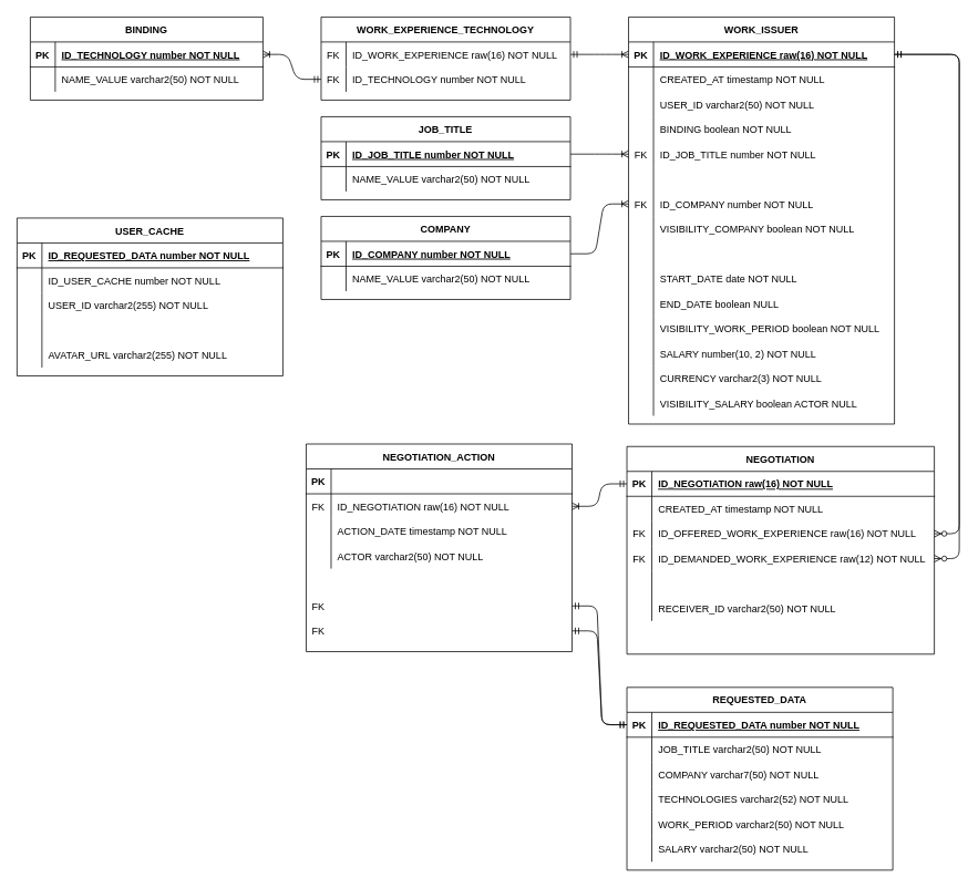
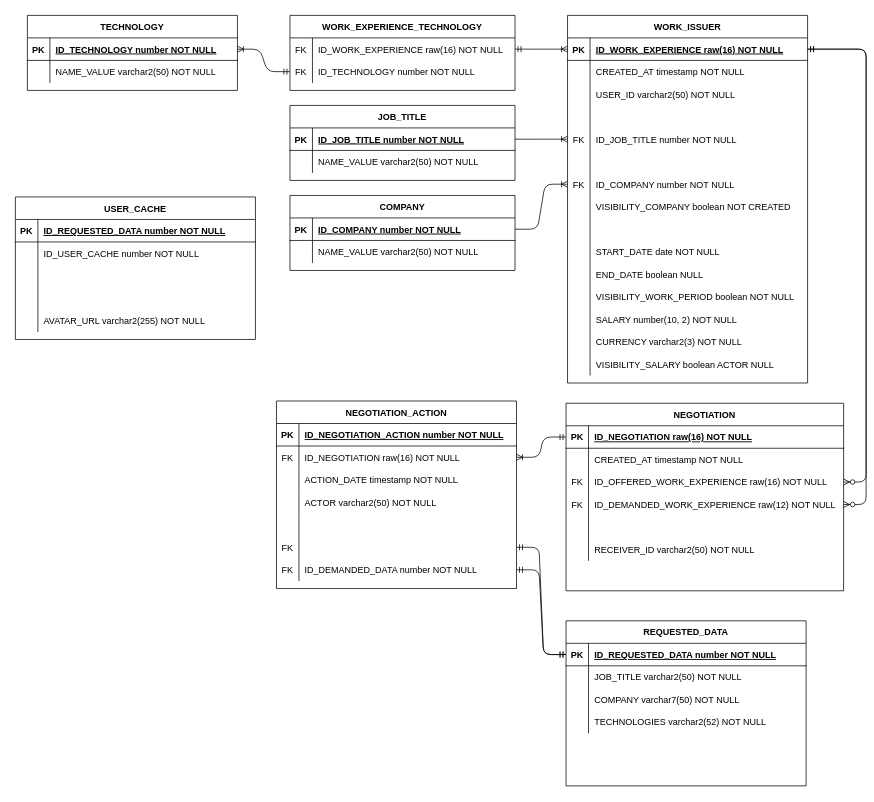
- <mxCell id="16" value="BINDING" style="shape=table;startSize=30;container=1;collapsible=1;childLayout=tableLayout;fixedRows=1;rowLines=0;fontStyle=1;align=center;resizeLast=1;fillColor=none;" parent="1" vertex="1"><mxGeometry x="36" y="20" width="280" height="100" as="geometry" /></mxCell>
+ <mxCell id="16" value="TECHNOLOGY" style="shape=table;startSize=30;container=1;collapsible=1;childLayout=tableLayout;fixedRows=1;rowLines=0;fontStyle=1;align=center;resizeLast=1;fillColor=none;" parent="1" vertex="1"><mxGeometry x="36" y="20" width="280" height="100" as="geometry" /></mxCell>
- <mxCell id="35" value="BINDING boolean NOT NULL" style="shape=partialRectangle;overflow=hidden;connectable=0;fillColor=none;top=0;left=0;bottom=0;right=0;align=left;spacingLeft=6;" parent="33" vertex="1"><mxGeometry x="30" width="290" height="30" as="geometry" /></mxCell>
- <mxCell id="46" value="VISIBILITY_COMPANY boolean NOT NULL" style="shape=partialRectangle;overflow=hidden;connectable=0;fillColor=none;top=0;left=0;bottom=0;right=0;align=left;spacingLeft=6;" parent="44" vertex="1"><mxGeometry x="30" width="290" height="30" as="geometry" /></mxCell>
+ <mxCell id="46" value="VISIBILITY_COMPANY boolean NOT CREATED" style="shape=partialRectangle;overflow=hidden;connectable=0;fillColor=none;top=0;left=0;bottom=0;right=0;align=left;spacingLeft=6;" parent="44" vertex="1"><mxGeometry x="30" width="290" height="30" as="geometry" /></mxCell>
- <mxCell id="151" value="USER_ID varchar2(255) NOT NULL" style="shape=partialRectangle;overflow=hidden;connectable=0;fillColor=none;top=0;left=0;bottom=0;right=0;align=left;spacingLeft=6;" parent="149" vertex="1"><mxGeometry x="30" width="290" height="30" as="geometry" /></mxCell>
+ <mxCell id="118" value="ID_NEGOTIATION_ACTION number NOT NULL " style="shape=partialRectangle;overflow=hidden;connectable=0;fillColor=none;top=0;left=0;bottom=0;right=0;align=left;spacingLeft=6;fontStyle=5;" parent="116" vertex="1"><mxGeometry x="30" width="290" height="30" as="geometry" /></mxCell>
+ <mxCell id="134" value="ID_DEMANDED_DATA number NOT NULL" style="shape=partialRectangle;overflow=hidden;connectable=0;fillColor=none;top=0;left=0;bottom=0;right=0;align=left;spacingLeft=6;" parent="132" vertex="1"><mxGeometry x="30" width="290" height="30" as="geometry" /></mxCell>
- <mxCell id="91" value="WORK_PERIOD varchar2(50) NOT NULL" style="shape=partialRectangle;overflow=hidden;connectable=0;fillColor=none;top=0;left=0;bottom=0;right=0;align=left;spacingLeft=6;" parent="89" vertex="1"><mxGeometry x="30" width="290" height="30" as="geometry" /></mxCell>
- <mxCell id="94" value="SALARY varchar2(50) NOT NULL" style="shape=partialRectangle;overflow=hidden;connectable=0;fillColor=none;top=0;left=0;bottom=0;right=0;align=left;spacingLeft=6;" parent="92" vertex="1"><mxGeometry x="30" width="290" height="30" as="geometry" /></mxCell>
